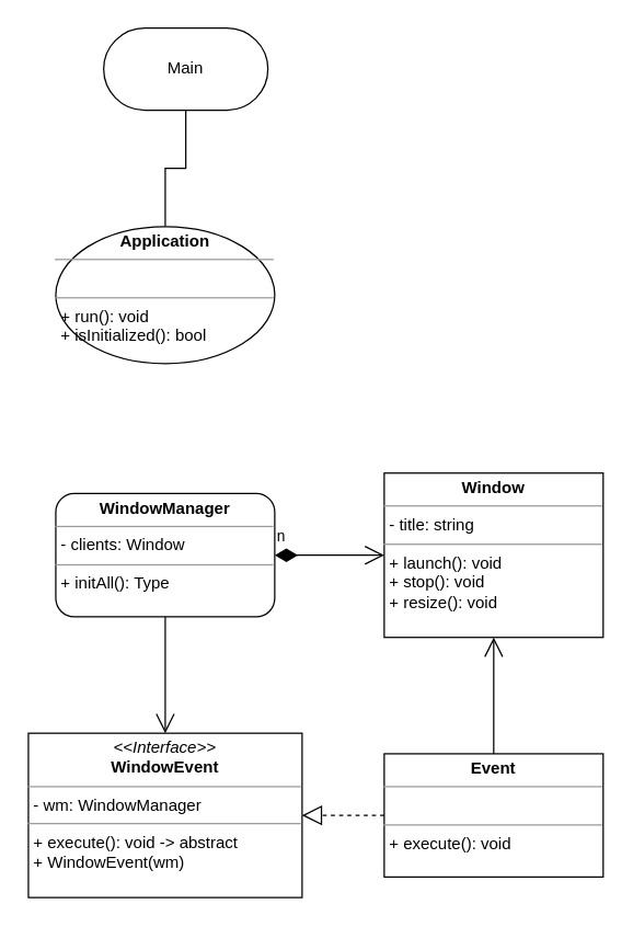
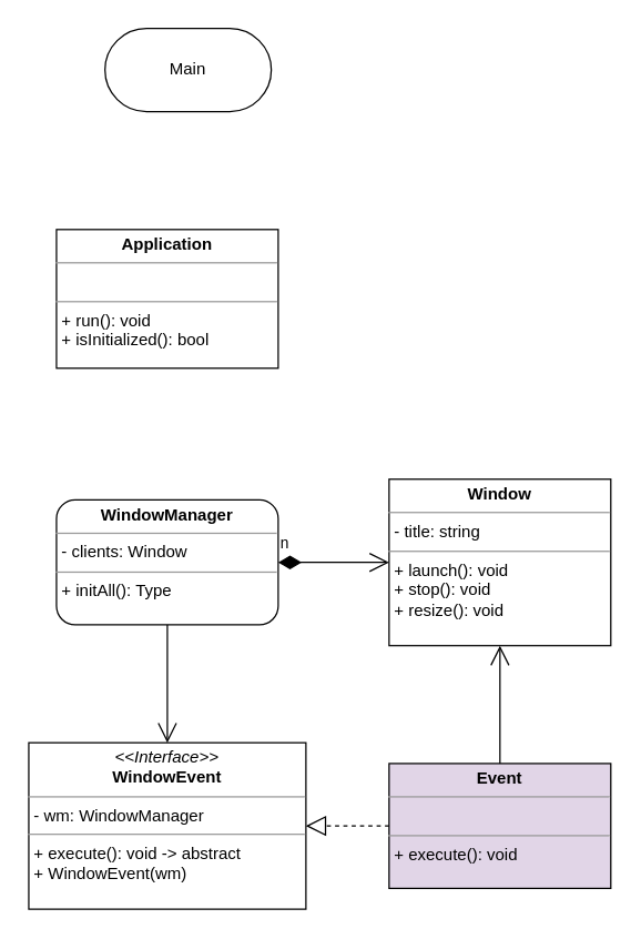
- <mxCell id="2" style="edgeStyle=orthogonalEdgeStyle;rounded=0;orthogonalLoop=1;jettySize=auto;html=1;endArrow=none;endFill=0;" edge="1" parent="1" source="3" target="4"><mxGeometry relative="1" as="geometry" /></mxCell>
- <mxCell id="3" value="&lt;p style=&quot;margin: 0px ; margin-top: 4px ; text-align: center&quot;&gt;&lt;b&gt;Application&lt;/b&gt;&lt;/p&gt;&lt;hr size=&quot;1&quot;&gt;&lt;p style=&quot;margin: 0px ; margin-left: 4px&quot;&gt;&lt;br&gt;&lt;/p&gt;&lt;hr size=&quot;1&quot;&gt;&lt;p style=&quot;margin: 0px ; margin-left: 4px&quot;&gt;+ run(): void&lt;/p&gt;&lt;p style=&quot;margin: 0px ; margin-left: 4px&quot;&gt;+ isInitialized(): bool&lt;br&gt;&lt;/p&gt;" style="ellipse;verticalAlign=top;align=left;overflow=fill;fontSize=12;fontFamily=Helvetica;html=1;" parent="1" vertex="1"><mxGeometry x="40" y="165" width="160" height="100" as="geometry" /></mxCell>
+ <mxCell id="3" value="&lt;p style=&quot;margin: 0px ; margin-top: 4px ; text-align: center&quot;&gt;&lt;b&gt;Application&lt;/b&gt;&lt;/p&gt;&lt;hr size=&quot;1&quot;&gt;&lt;p style=&quot;margin: 0px ; margin-left: 4px&quot;&gt;&lt;br&gt;&lt;/p&gt;&lt;hr size=&quot;1&quot;&gt;&lt;p style=&quot;margin: 0px ; margin-left: 4px&quot;&gt;+ run(): void&lt;/p&gt;&lt;p style=&quot;margin: 0px ; margin-left: 4px&quot;&gt;+ isInitialized(): bool&lt;br&gt;&lt;/p&gt;" style="verticalAlign=top;align=left;overflow=fill;fontSize=12;fontFamily=Helvetica;html=1;" parent="1" vertex="1"><mxGeometry x="40" y="165" width="160" height="100" as="geometry" /></mxCell>
- <mxCell id="5" value="&lt;p style=&quot;margin: 0px ; margin-top: 4px ; text-align: center&quot;&gt;&lt;b&gt;Event&lt;/b&gt;&lt;/p&gt;&lt;hr size=&quot;1&quot;&gt;&lt;div&gt;&lt;br&gt;&lt;/div&gt;&lt;hr size=&quot;1&quot;&gt;&lt;p style=&quot;margin: 0px ; margin-left: 4px&quot;&gt;+ execute(): void&lt;/p&gt;" style="verticalAlign=top;align=left;overflow=fill;fontSize=12;fontFamily=Helvetica;html=1;" parent="1" vertex="1"><mxGeometry x="280" y="550" width="160" height="90" as="geometry" /></mxCell>
+ <mxCell id="5" value="&lt;p style=&quot;margin: 0px ; margin-top: 4px ; text-align: center&quot;&gt;&lt;b&gt;Event&lt;/b&gt;&lt;/p&gt;&lt;hr size=&quot;1&quot;&gt;&lt;div&gt;&lt;br&gt;&lt;/div&gt;&lt;hr size=&quot;1&quot;&gt;&lt;p style=&quot;margin: 0px ; margin-left: 4px&quot;&gt;+ execute(): void&lt;/p&gt;" style="verticalAlign=top;align=left;overflow=fill;fontSize=12;fontFamily=Helvetica;html=1;fillColor=#e1d5e7;" parent="1" vertex="1"><mxGeometry x="280" y="550" width="160" height="90" as="geometry" /></mxCell>
